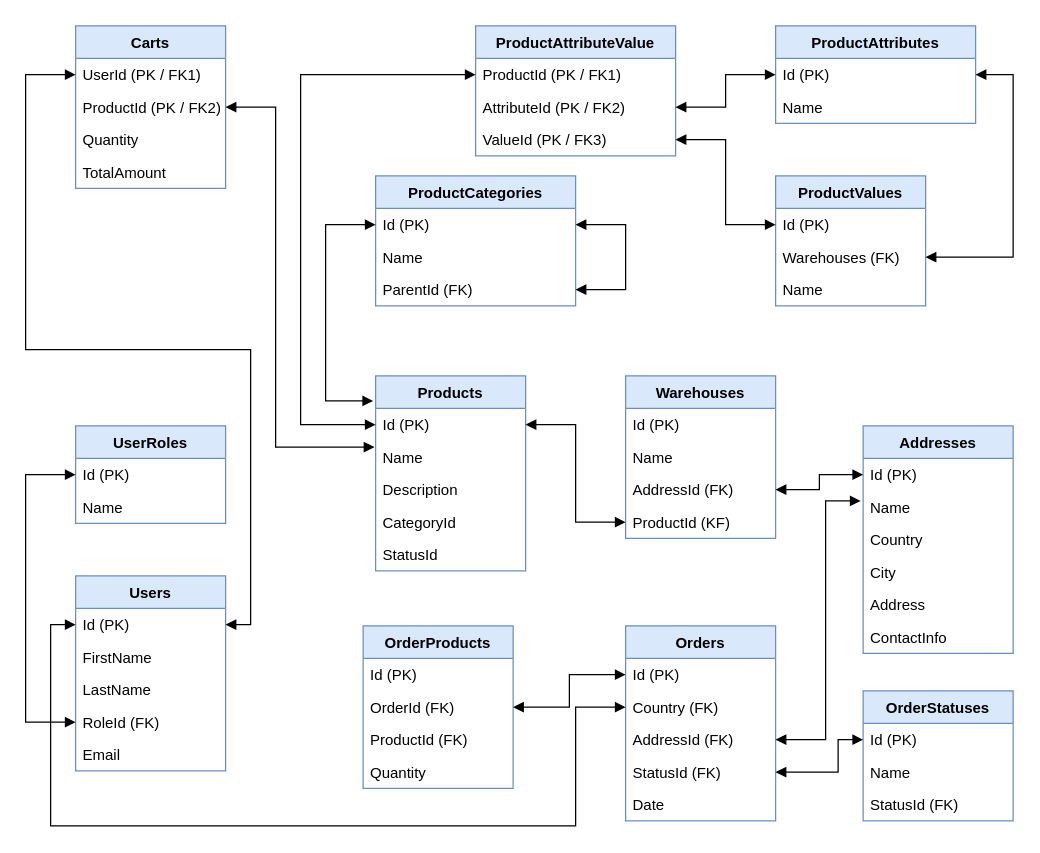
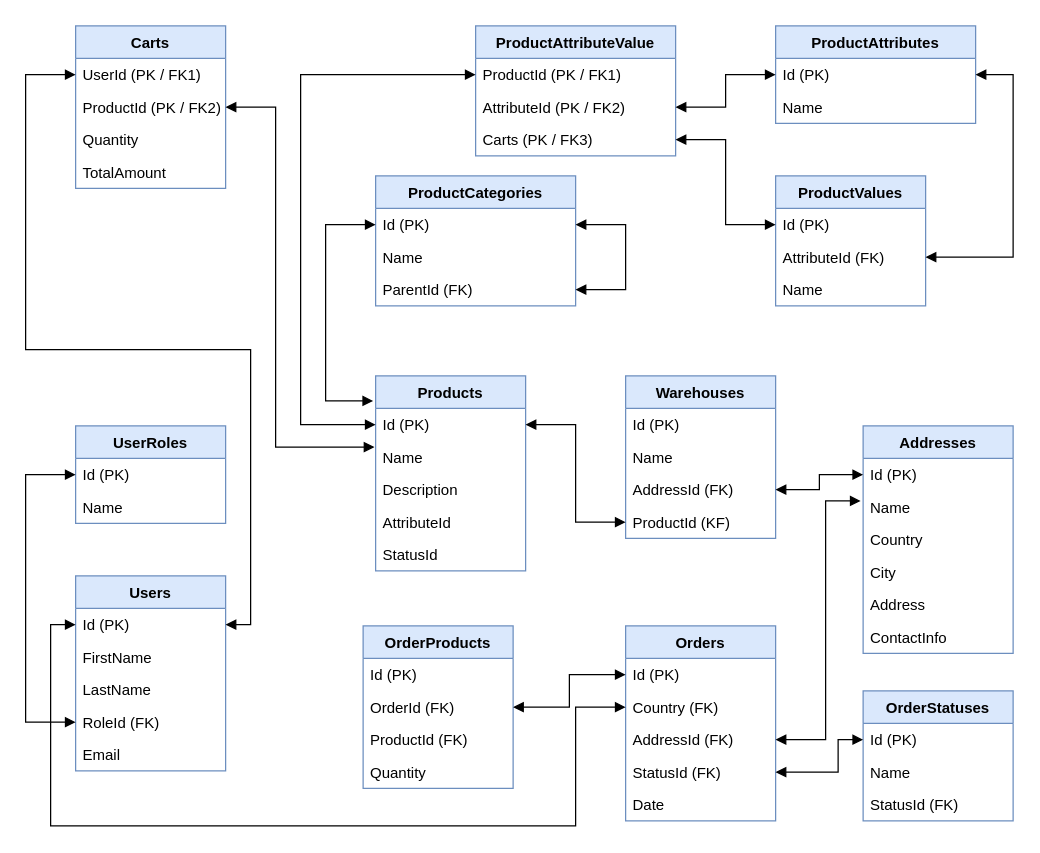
- <mxCell id="21" value="ValueId (PK / FK3)" style="text;strokeColor=none;fillColor=none;align=left;verticalAlign=top;spacingLeft=4;spacingRight=4;overflow=hidden;rotatable=0;points=[[0,0.5],[1,0.5]];portConstraint=eastwest;" vertex="1" parent="18"><mxGeometry y="78" width="160" height="26" as="geometry" /></mxCell>
+ <mxCell id="21" value="Carts (PK / FK3)" style="text;strokeColor=none;fillColor=none;align=left;verticalAlign=top;spacingLeft=4;spacingRight=4;overflow=hidden;rotatable=0;points=[[0,0.5],[1,0.5]];portConstraint=eastwest;" vertex="1" parent="18"><mxGeometry y="78" width="160" height="26" as="geometry" /></mxCell>
- <mxCell id="28" value="Warehouses (FK)" style="text;strokeColor=none;fillColor=none;align=left;verticalAlign=top;spacingLeft=4;spacingRight=4;overflow=hidden;rotatable=0;points=[[0,0.5],[1,0.5]];portConstraint=eastwest;" vertex="1" parent="26"><mxGeometry y="52" width="120" height="26" as="geometry" /></mxCell>
+ <mxCell id="28" value="AttributeId (FK)" style="text;strokeColor=none;fillColor=none;align=left;verticalAlign=top;spacingLeft=4;spacingRight=4;overflow=hidden;rotatable=0;points=[[0,0.5],[1,0.5]];portConstraint=eastwest;" vertex="1" parent="26"><mxGeometry y="52" width="120" height="26" as="geometry" /></mxCell>
- <mxCell id="16" value="CategoryId" style="text;strokeColor=none;fillColor=none;align=left;verticalAlign=top;spacingLeft=4;spacingRight=4;overflow=hidden;rotatable=0;points=[[0,0.5],[1,0.5]];portConstraint=eastwest;" vertex="1" parent="12"><mxGeometry y="104" width="120" height="26" as="geometry" /></mxCell>
+ <mxCell id="16" value="AttributeId" style="text;strokeColor=none;fillColor=none;align=left;verticalAlign=top;spacingLeft=4;spacingRight=4;overflow=hidden;rotatable=0;points=[[0,0.5],[1,0.5]];portConstraint=eastwest;" vertex="1" parent="12"><mxGeometry y="104" width="120" height="26" as="geometry" /></mxCell>
